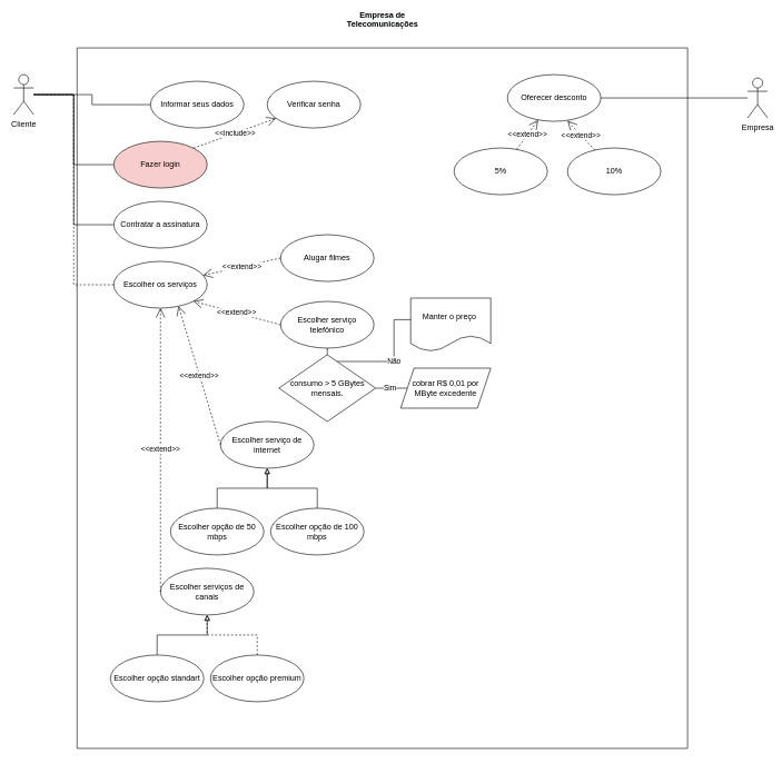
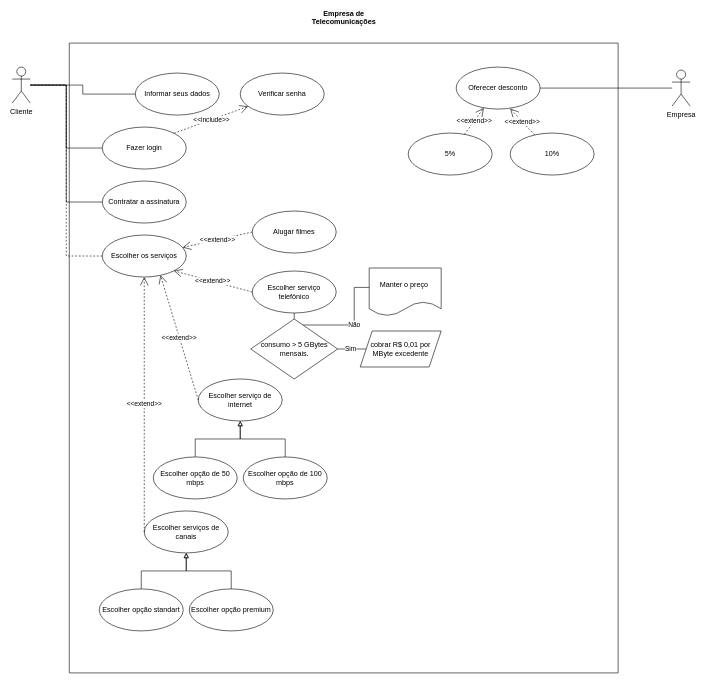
- <mxCell id="4" value="Fazer login" style="ellipse;whiteSpace=wrap;html=1;fillColor=#f8cecc;" vertex="1" parent="2"><mxGeometry x="55" y="140" width="140" height="70" as="geometry" /></mxCell>
+ <mxCell id="4" value="Fazer login" style="ellipse;whiteSpace=wrap;html=1;" vertex="1" parent="2"><mxGeometry x="55" y="140" width="140" height="70" as="geometry" /></mxCell>
- <mxCell id="13" style="edgeStyle=orthogonalEdgeStyle;rounded=0;orthogonalLoop=1;jettySize=auto;html=1;endArrow=block;endFill=0;dashed=1;" edge="1" parent="2" source="14" target="12"><mxGeometry relative="1" as="geometry" /></mxCell>
+ <mxCell id="13" style="edgeStyle=orthogonalEdgeStyle;rounded=0;orthogonalLoop=1;jettySize=auto;html=1;endArrow=block;endFill=0;" edge="1" parent="2" source="14" target="12"><mxGeometry relative="1" as="geometry" /></mxCell>
